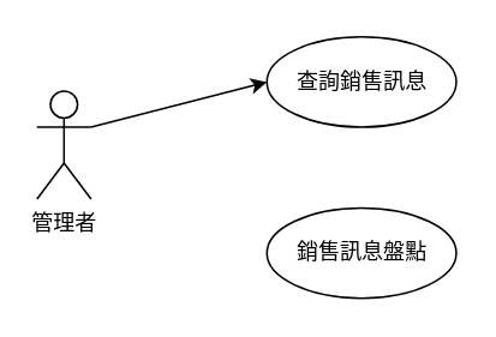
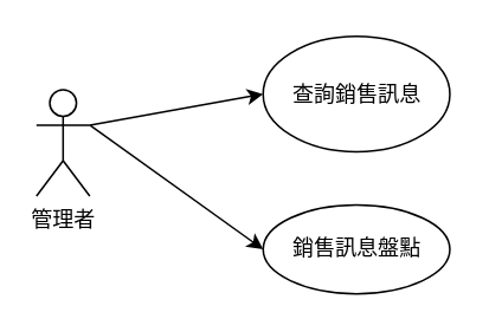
- <mxCell id="3" value="查詢銷售訊息" style="ellipse;whiteSpace=wrap;html=1;" vertex="1" parent="1"><mxGeometry x="147.5" y="20" width="105" height="50" as="geometry" /></mxCell>
+ <mxCell id="3" value="查詢銷售訊息" style="ellipse;whiteSpace=wrap;html=1;" vertex="1" parent="1"><mxGeometry x="147.5" y="20" width="105" height="65" as="geometry" /></mxCell>
+ <mxCell id="6" value="" style="endArrow=classic;html=1;rounded=0;exitX=1;exitY=0.333;exitDx=0;exitDy=0;exitPerimeter=0;entryX=0;entryY=0.5;entryDx=0;entryDy=0;" edge="1" parent="1" source="2" target="4"><mxGeometry width="50" height="50" relative="1" as="geometry"><mxPoint x="60" y="95" as="sourcePoint" /><mxPoint x="155" y="65" as="targetPoint" /></mxGeometry></mxCell>
